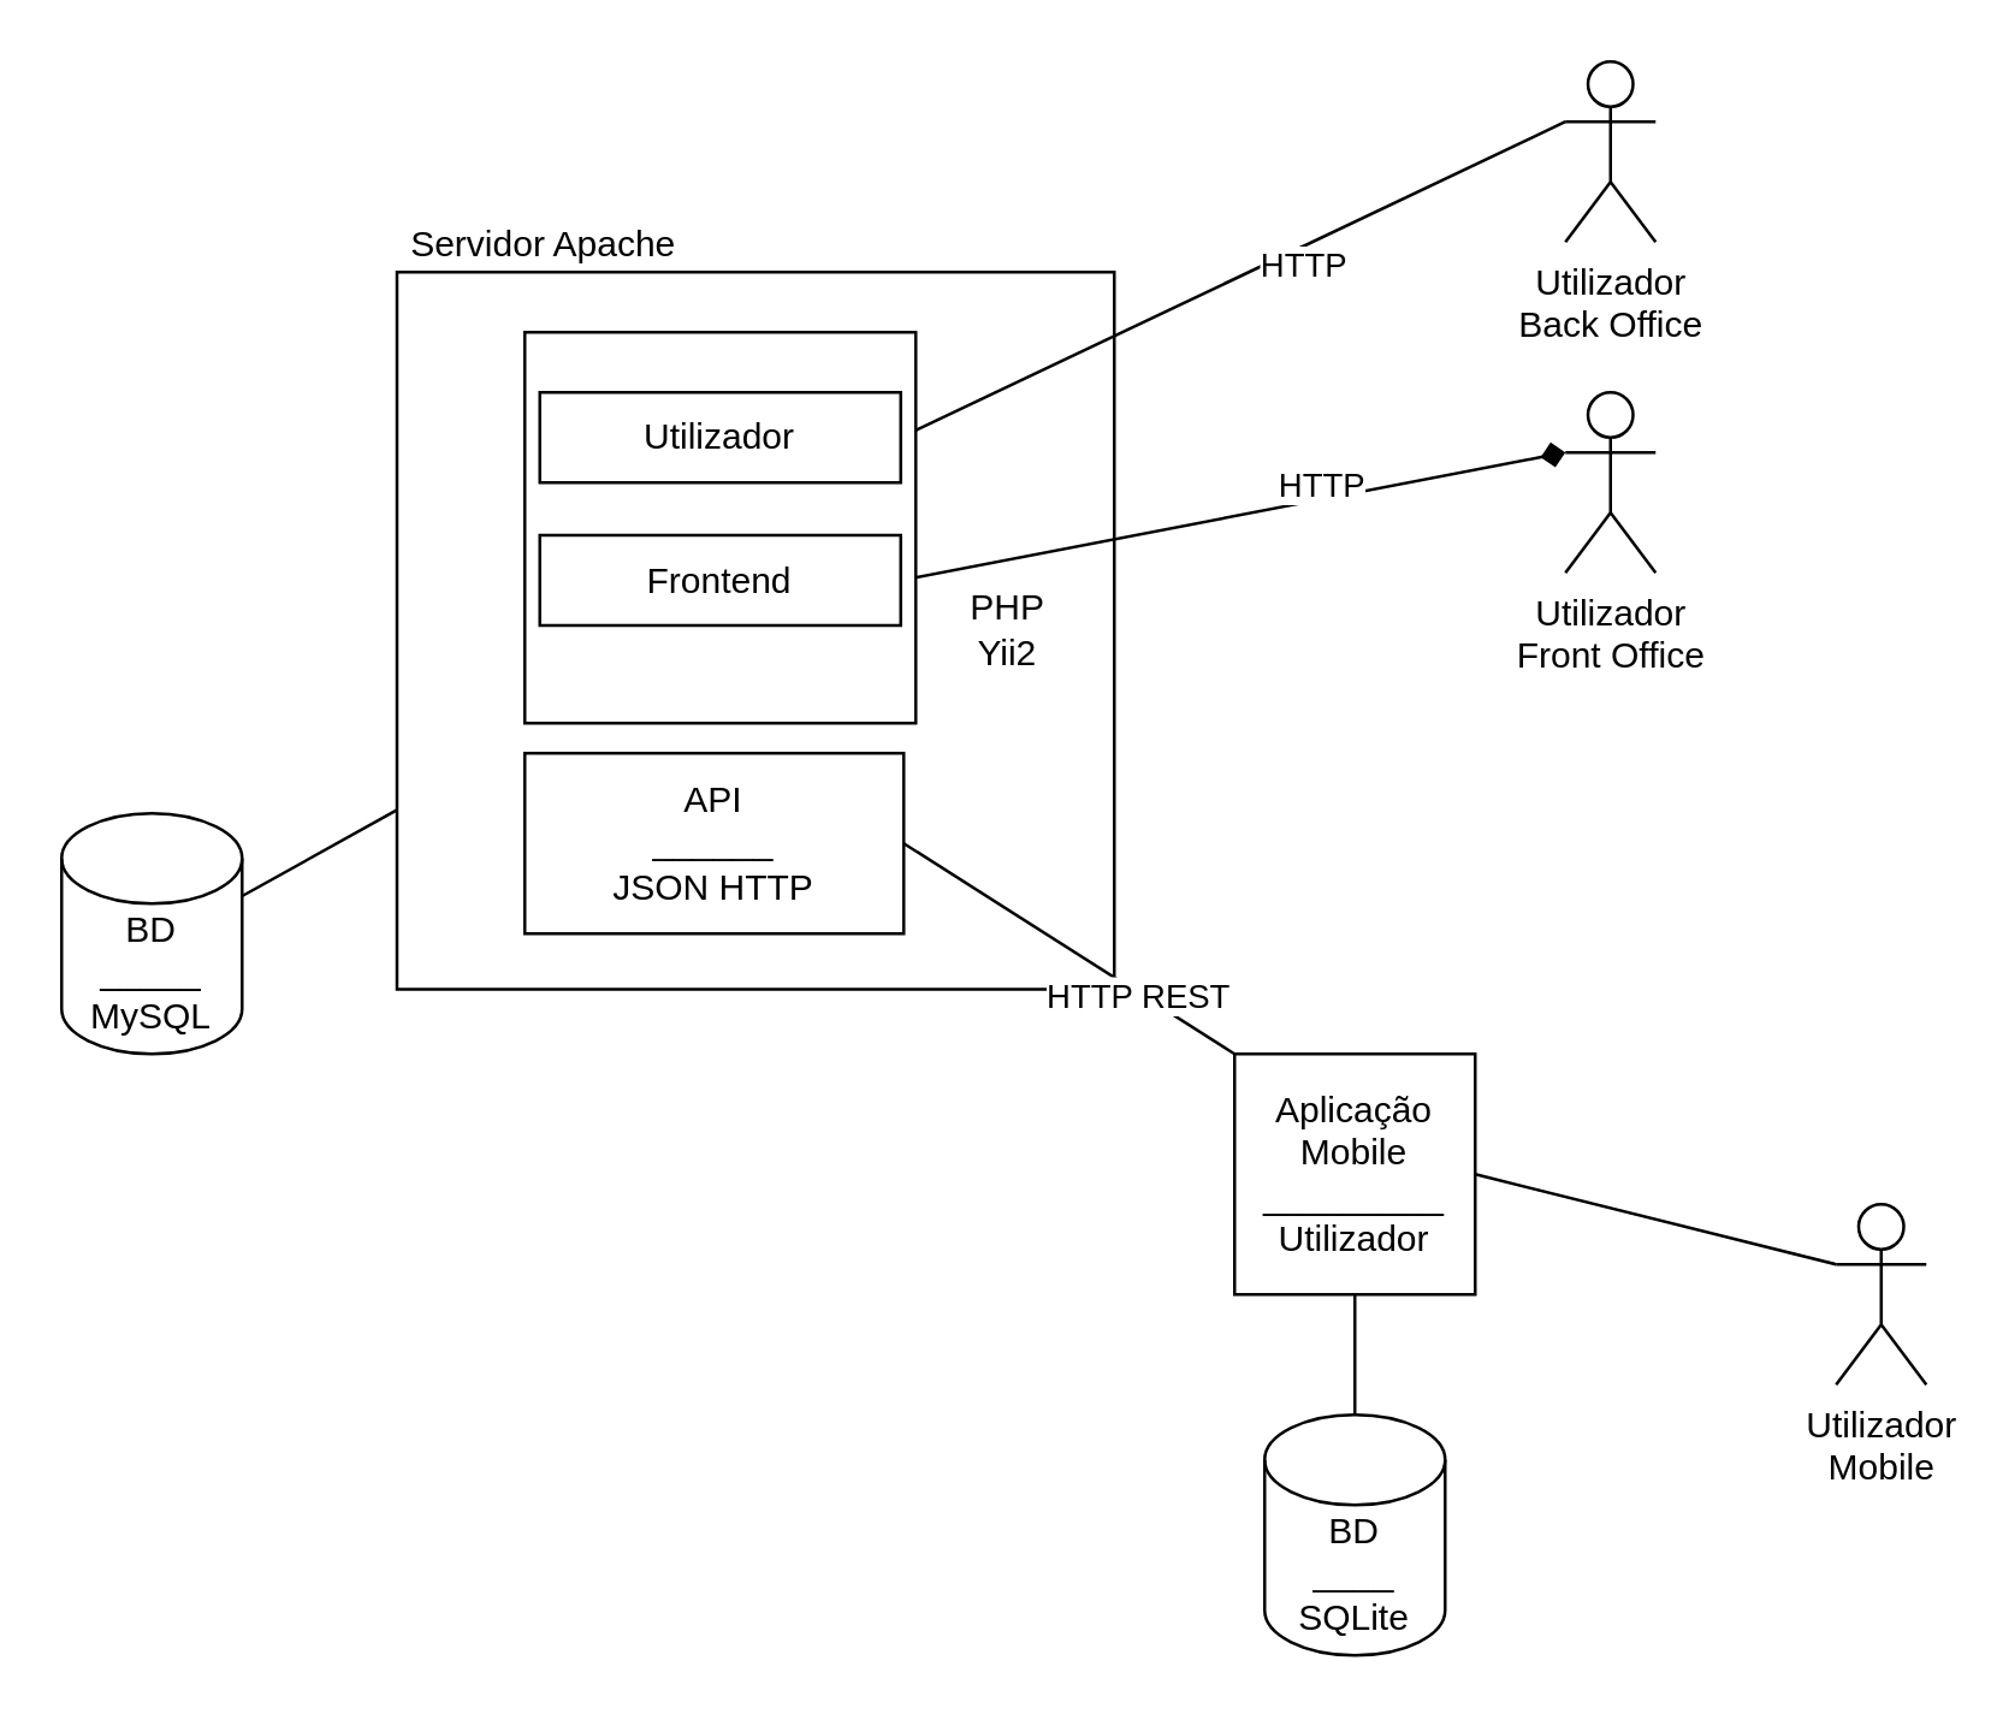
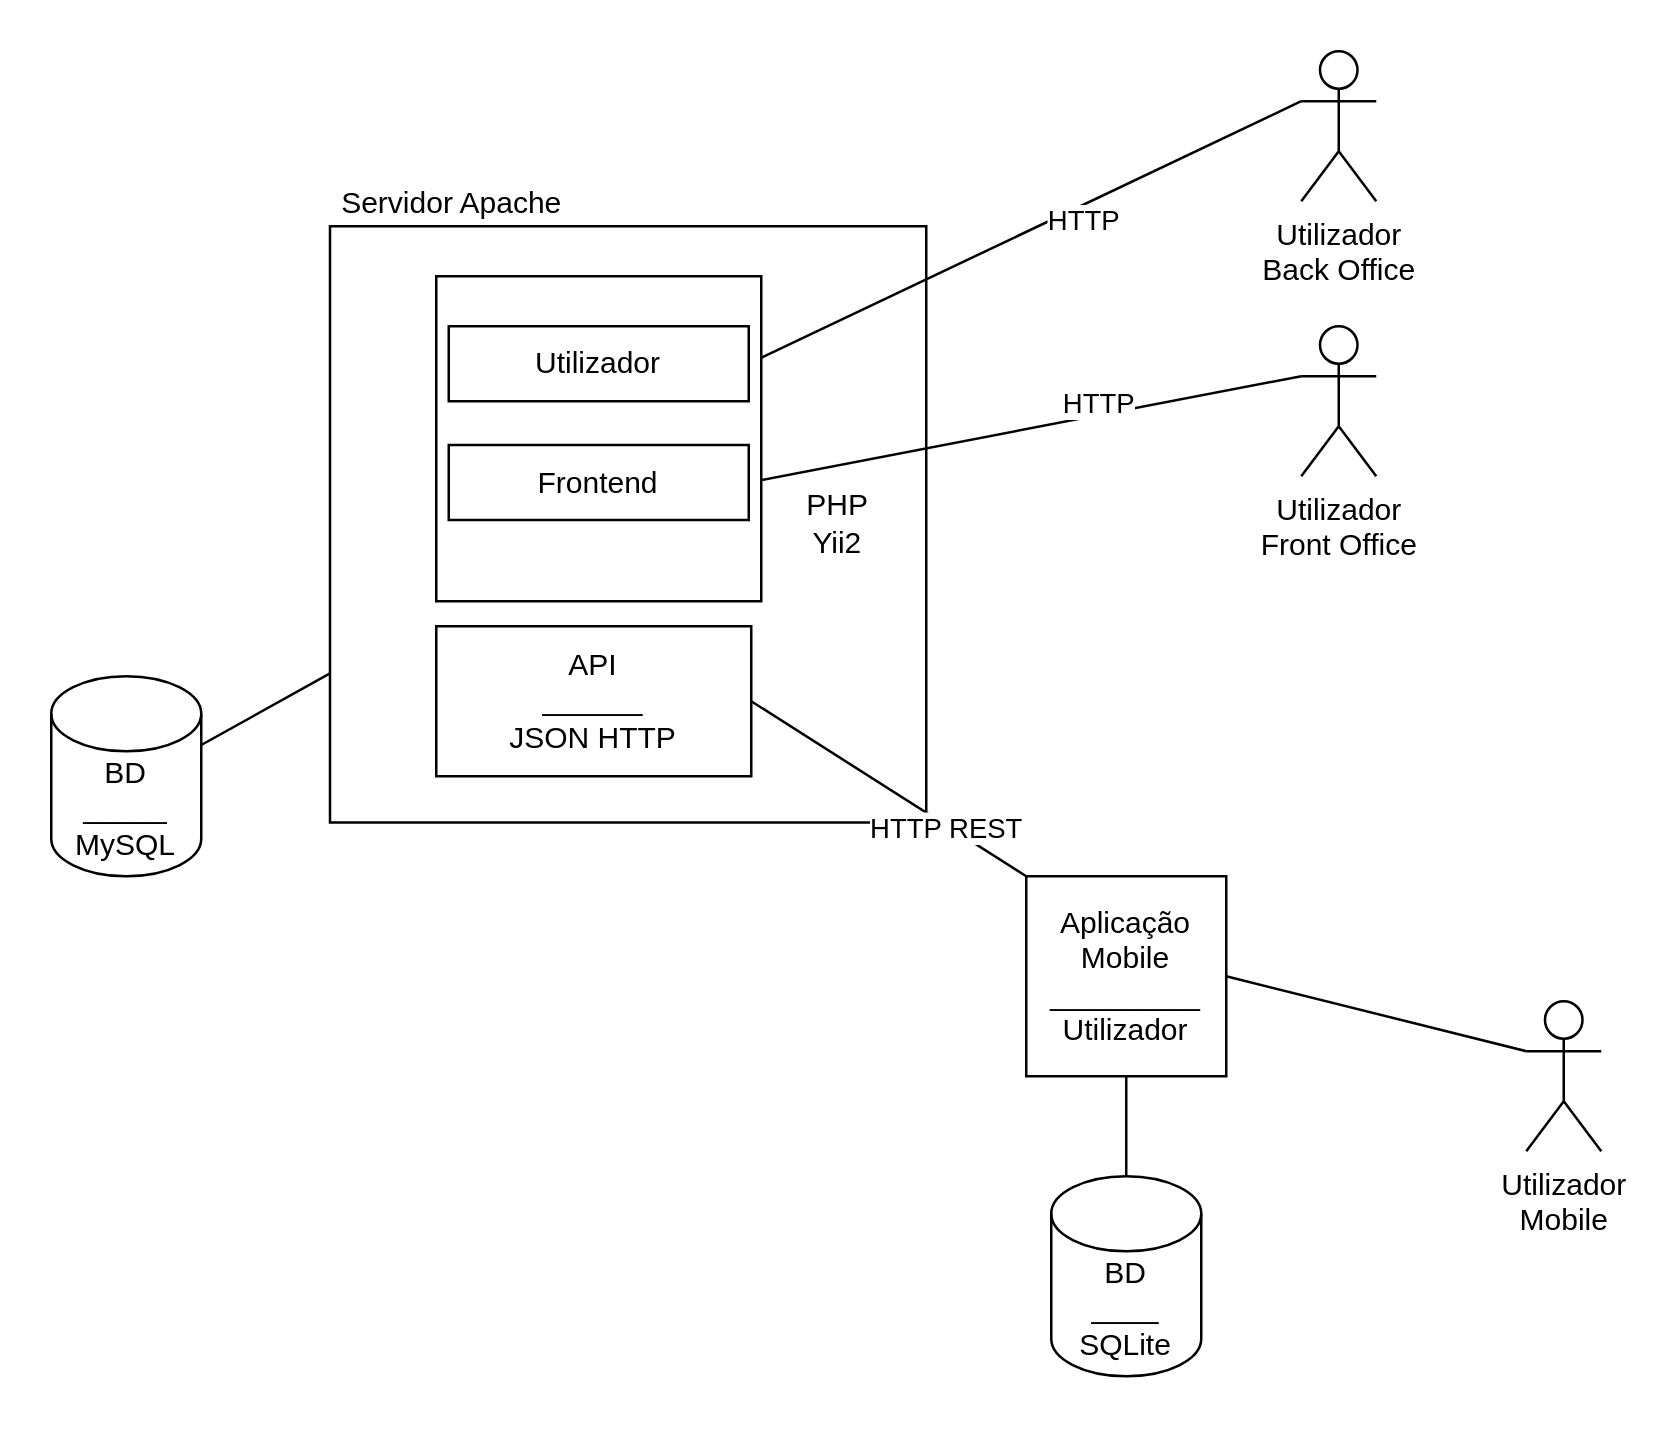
- <mxCell id="5" value="" style="endArrow=diamond;html=1;rounded=0;exitX=1;exitY=0.5;exitDx=0;exitDy=0;entryX=0;entryY=0.333;entryDx=0;entryDy=0;entryPerimeter=0;" parent="1" source="18" target="3" edge="1"><mxGeometry width="50" height="50" relative="1" as="geometry"><mxPoint x="480" y="220" as="sourcePoint" /><mxPoint x="360" y="410" as="targetPoint" /></mxGeometry></mxCell>
+ <mxCell id="5" value="" style="endArrow=none;html=1;rounded=0;exitX=1;exitY=0.5;exitDx=0;exitDy=0;entryX=0;entryY=0.333;entryDx=0;entryDy=0;entryPerimeter=0;" parent="1" source="18" target="3" edge="1"><mxGeometry width="50" height="50" relative="1" as="geometry"><mxPoint x="480" y="220" as="sourcePoint" /><mxPoint x="360" y="410" as="targetPoint" /></mxGeometry></mxCell>
